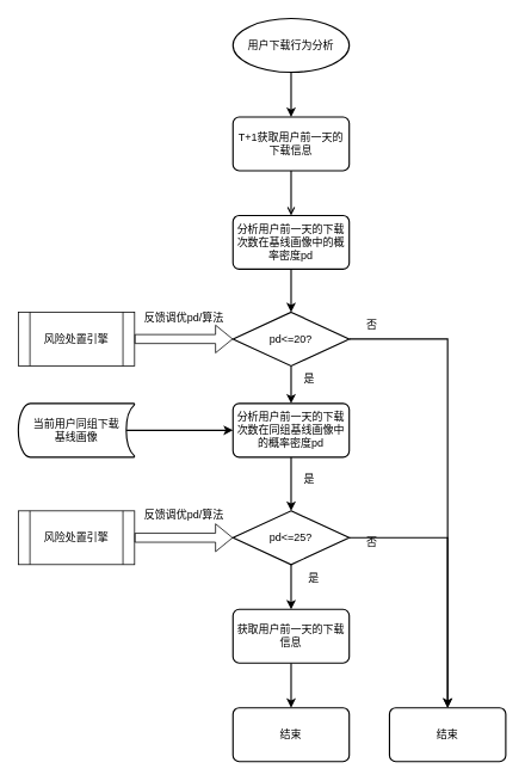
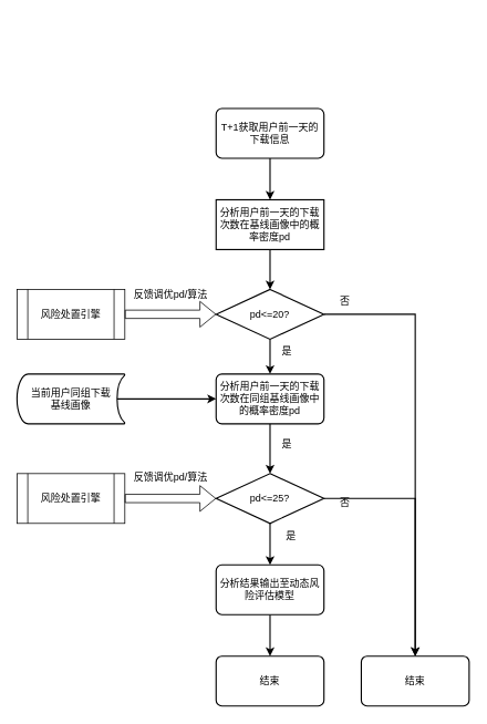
- <mxCell id="3" value="用户下载行为分析" style="strokeWidth=1.5;html=1;shape=mxgraph.flowchart.start_1;whiteSpace=wrap;" vertex="1" parent="1"><mxGeometry x="260" y="20" width="130" height="60" as="geometry" /></mxCell>
- <mxCell id="2" style="edgeStyle=orthogonalEdgeStyle;rounded=0;orthogonalLoop=1;jettySize=auto;html=1;exitX=0.5;exitY=1;exitDx=0;exitDy=0;exitPerimeter=0;entryX=0.5;entryY=0;entryDx=0;entryDy=0;strokeWidth=1.5;" edge="1" parent="1" source="3" target="5"><mxGeometry relative="1" as="geometry" /></mxCell>
- <mxCell id="4" style="edgeStyle=orthogonalEdgeStyle;rounded=0;orthogonalLoop=1;jettySize=auto;html=1;exitX=0.5;exitY=1;exitDx=0;exitDy=0;strokeWidth=1.5;endArrow=open;" edge="1" parent="1" source="5" target="7"><mxGeometry relative="1" as="geometry" /></mxCell>
+ <mxCell id="4" style="edgeStyle=orthogonalEdgeStyle;rounded=0;orthogonalLoop=1;jettySize=auto;html=1;exitX=0.5;exitY=1;exitDx=0;exitDy=0;strokeWidth=1.5;" edge="1" parent="1" source="5" target="7"><mxGeometry relative="1" as="geometry" /></mxCell>
- <mxCell id="7" value="分析用户前一天的下载次数在基线画像中的概率密度pd" style="rounded=1;whiteSpace=wrap;html=1;absoluteArcSize=1;arcSize=14;strokeWidth=1.5;" vertex="1" parent="1"><mxGeometry x="260" y="240" width="130" height="60" as="geometry" /></mxCell>
+ <mxCell id="7" value="分析用户前一天的下载次数在基线画像中的概率密度pd" style="whiteSpace=wrap;html=1;absoluteArcSize=1;arcSize=14;strokeWidth=1.5;rounded=0;" vertex="1" parent="1"><mxGeometry x="260" y="240" width="130" height="60" as="geometry" /></mxCell>
- <mxCell id="20" value="获取用户前一天的下载信息" style="rounded=1;whiteSpace=wrap;html=1;absoluteArcSize=1;arcSize=14;strokeWidth=1.5;" vertex="1" parent="1"><mxGeometry x="260" y="680" width="130" height="60" as="geometry" /></mxCell>
+ <mxCell id="20" value="分析结果输出至动态风险评估模型" style="rounded=1;whiteSpace=wrap;html=1;absoluteArcSize=1;arcSize=14;strokeWidth=1.5;" vertex="1" parent="1"><mxGeometry x="260" y="680" width="130" height="60" as="geometry" /></mxCell>
